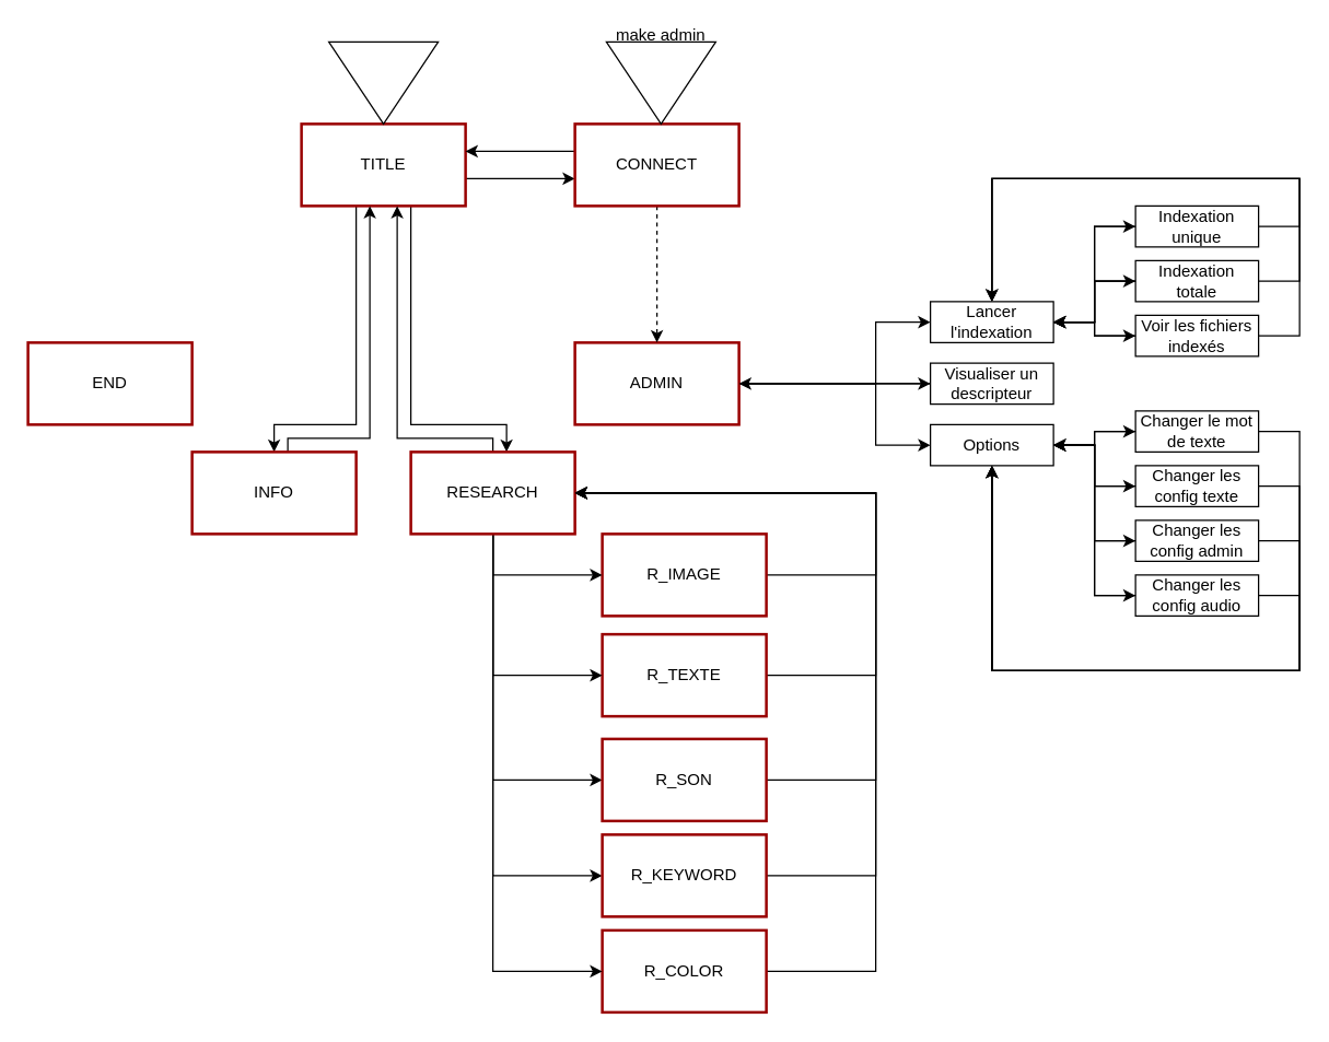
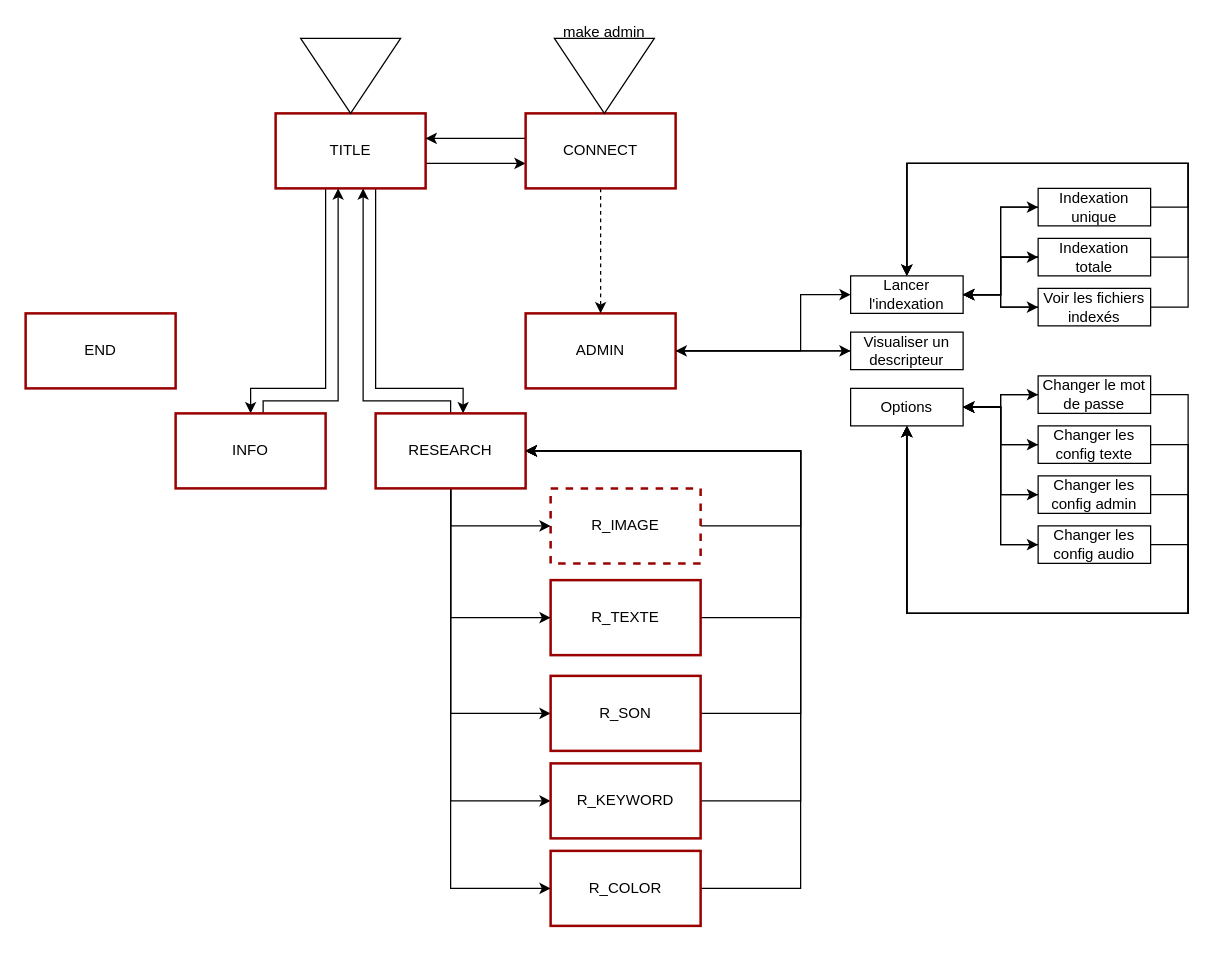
- <mxCell id="59" value="Changer le mot de texte" style="rounded=0;whiteSpace=wrap;html=1;strokeColor=#000000;strokeWidth=1;fillColor=none;" vertex="1" parent="1"><mxGeometry x="830" y="300" width="90" height="30" as="geometry" /></mxCell>
+ <mxCell id="59" value="Changer le mot de passe" style="rounded=0;whiteSpace=wrap;html=1;strokeColor=#000000;strokeWidth=1;fillColor=none;" vertex="1" parent="1"><mxGeometry x="830" y="300" width="90" height="30" as="geometry" /></mxCell>
- <mxCell id="8" style="edgeStyle=orthogonalEdgeStyle;rounded=0;orthogonalLoop=1;jettySize=auto;html=1;entryX=0;entryY=0.5;entryDx=0;entryDy=0;" edge="1" parent="1" source="9" target="46"><mxGeometry relative="1" as="geometry"><Array as="points"><mxPoint x="640" y="280" /><mxPoint x="640" y="325" /></Array></mxGeometry></mxCell>
- <mxCell id="14" value="R_IMAGE" style="rounded=0;whiteSpace=wrap;html=1;strokeColor=#990000;strokeWidth=2;fillColor=none;" vertex="1" parent="1"><mxGeometry x="440" y="390" width="120" height="60" as="geometry" /></mxCell>
+ <mxCell id="14" value="R_IMAGE" style="rounded=0;whiteSpace=wrap;html=1;strokeColor=#990000;strokeWidth=2;fillColor=none;dashed=1;" vertex="1" parent="1"><mxGeometry x="440" y="390" width="120" height="60" as="geometry" /></mxCell>
